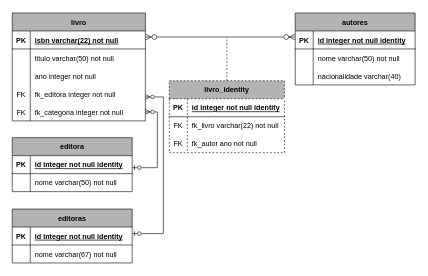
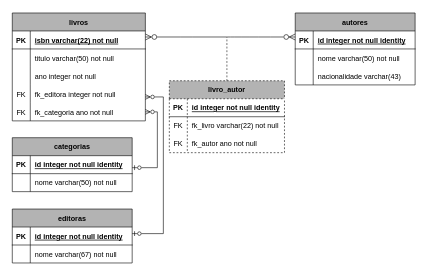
- <mxCell id="27" value="livro" style="shape=table;startSize=30;container=1;collapsible=1;childLayout=tableLayout;fixedRows=1;rowLines=0;fontStyle=1;align=center;resizeLast=1;fillColor=#B3B3B3;" parent="1" vertex="1"><mxGeometry x="20" y="20.94" width="222" height="180" as="geometry" /></mxCell>
+ <mxCell id="27" value="livros" style="shape=table;startSize=30;container=1;collapsible=1;childLayout=tableLayout;fixedRows=1;rowLines=0;fontStyle=1;align=center;resizeLast=1;fillColor=#B3B3B3;" parent="1" vertex="1"><mxGeometry x="20" y="20.94" width="222" height="180" as="geometry" /></mxCell>
- <mxCell id="18" value="nacionalidade varchar(40)" style="shape=partialRectangle;overflow=hidden;connectable=0;fillColor=none;align=left;strokeColor=inherit;top=0;left=0;bottom=0;right=0;spacingLeft=6;" parent="16" vertex="1"><mxGeometry x="30" width="170" height="30" as="geometry"><mxRectangle width="170" height="30" as="alternateBounds" /></mxGeometry></mxCell>
+ <mxCell id="18" value="nacionalidade varchar(43)" style="shape=partialRectangle;overflow=hidden;connectable=0;fillColor=none;align=left;strokeColor=inherit;top=0;left=0;bottom=0;right=0;spacingLeft=6;" parent="16" vertex="1"><mxGeometry x="30" width="170" height="30" as="geometry"><mxRectangle width="170" height="30" as="alternateBounds" /></mxGeometry></mxCell>
- <mxCell id="43" value="livro_identity" style="shape=table;startSize=30;container=1;collapsible=1;childLayout=tableLayout;fixedRows=1;rowLines=0;fontStyle=1;align=center;resizeLast=1;gradientColor=none;swimlaneFillColor=none;fillColor=#B3B3B3;fillStyle=auto;shadow=0;swimlaneLine=1;dashed=1;" parent="1" vertex="1"><mxGeometry x="282" y="134" width="192.06" height="120" as="geometry" /></mxCell>
+ <mxCell id="43" value="livro_autor" style="shape=table;startSize=30;container=1;collapsible=1;childLayout=tableLayout;fixedRows=1;rowLines=0;fontStyle=1;align=center;resizeLast=1;gradientColor=none;swimlaneFillColor=none;fillColor=#B3B3B3;fillStyle=auto;shadow=0;swimlaneLine=1;dashed=1;" parent="1" vertex="1"><mxGeometry x="282" y="134" width="192.06" height="120" as="geometry" /></mxCell>
- <mxCell id="42" value="fk_categoria integer not null" style="shape=partialRectangle;overflow=hidden;connectable=0;fillColor=none;align=left;strokeColor=inherit;top=0;left=0;bottom=0;right=0;spacingLeft=6;" parent="40" vertex="1"><mxGeometry x="30" width="192" height="30" as="geometry"><mxRectangle width="192" height="30" as="alternateBounds" /></mxGeometry></mxCell>
+ <mxCell id="42" value="fk_categoria ano not null" style="shape=partialRectangle;overflow=hidden;connectable=0;fillColor=none;align=left;strokeColor=inherit;top=0;left=0;bottom=0;right=0;spacingLeft=6;" parent="40" vertex="1"><mxGeometry x="30" width="192" height="30" as="geometry"><mxRectangle width="192" height="30" as="alternateBounds" /></mxGeometry></mxCell>
- <mxCell id="19" value="editora" style="shape=table;startSize=30;container=1;collapsible=1;childLayout=tableLayout;fixedRows=1;rowLines=0;fontStyle=1;align=center;resizeLast=1;fillColor=#B3B3B3;" parent="1" vertex="1"><mxGeometry x="20" y="229" width="200" height="90" as="geometry" /></mxCell>
+ <mxCell id="19" value="categorias" style="shape=table;startSize=30;container=1;collapsible=1;childLayout=tableLayout;fixedRows=1;rowLines=0;fontStyle=1;align=center;resizeLast=1;fillColor=#B3B3B3;" parent="1" vertex="1"><mxGeometry x="20" y="229" width="200" height="90" as="geometry" /></mxCell>
